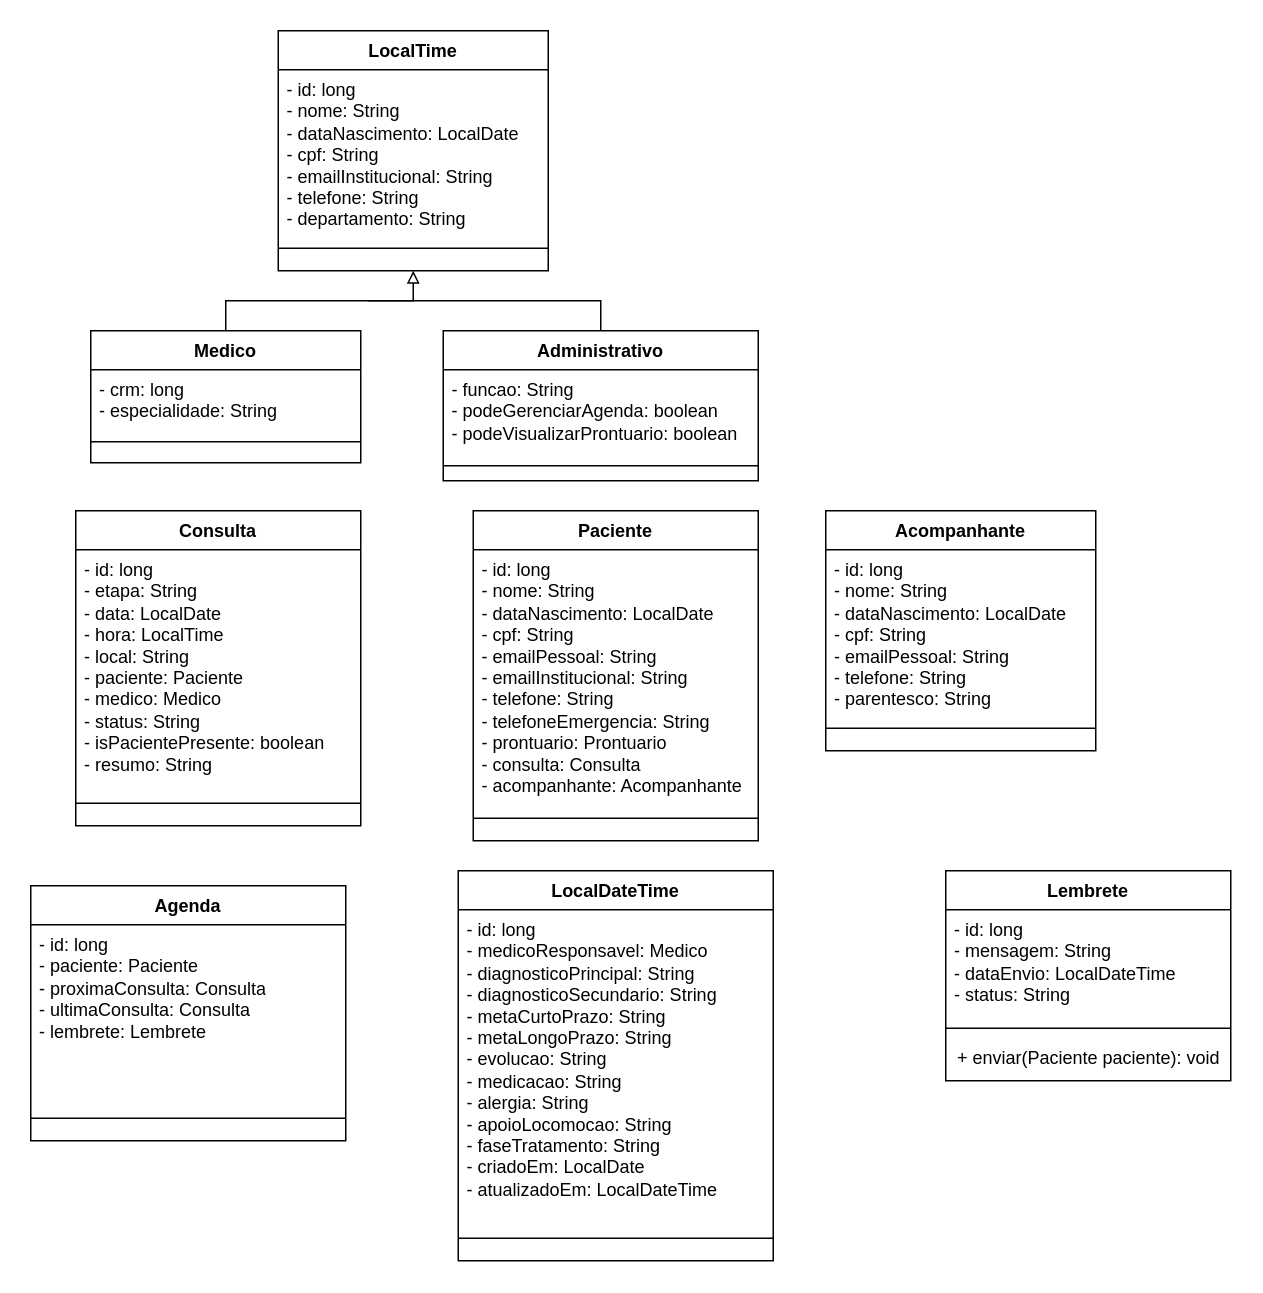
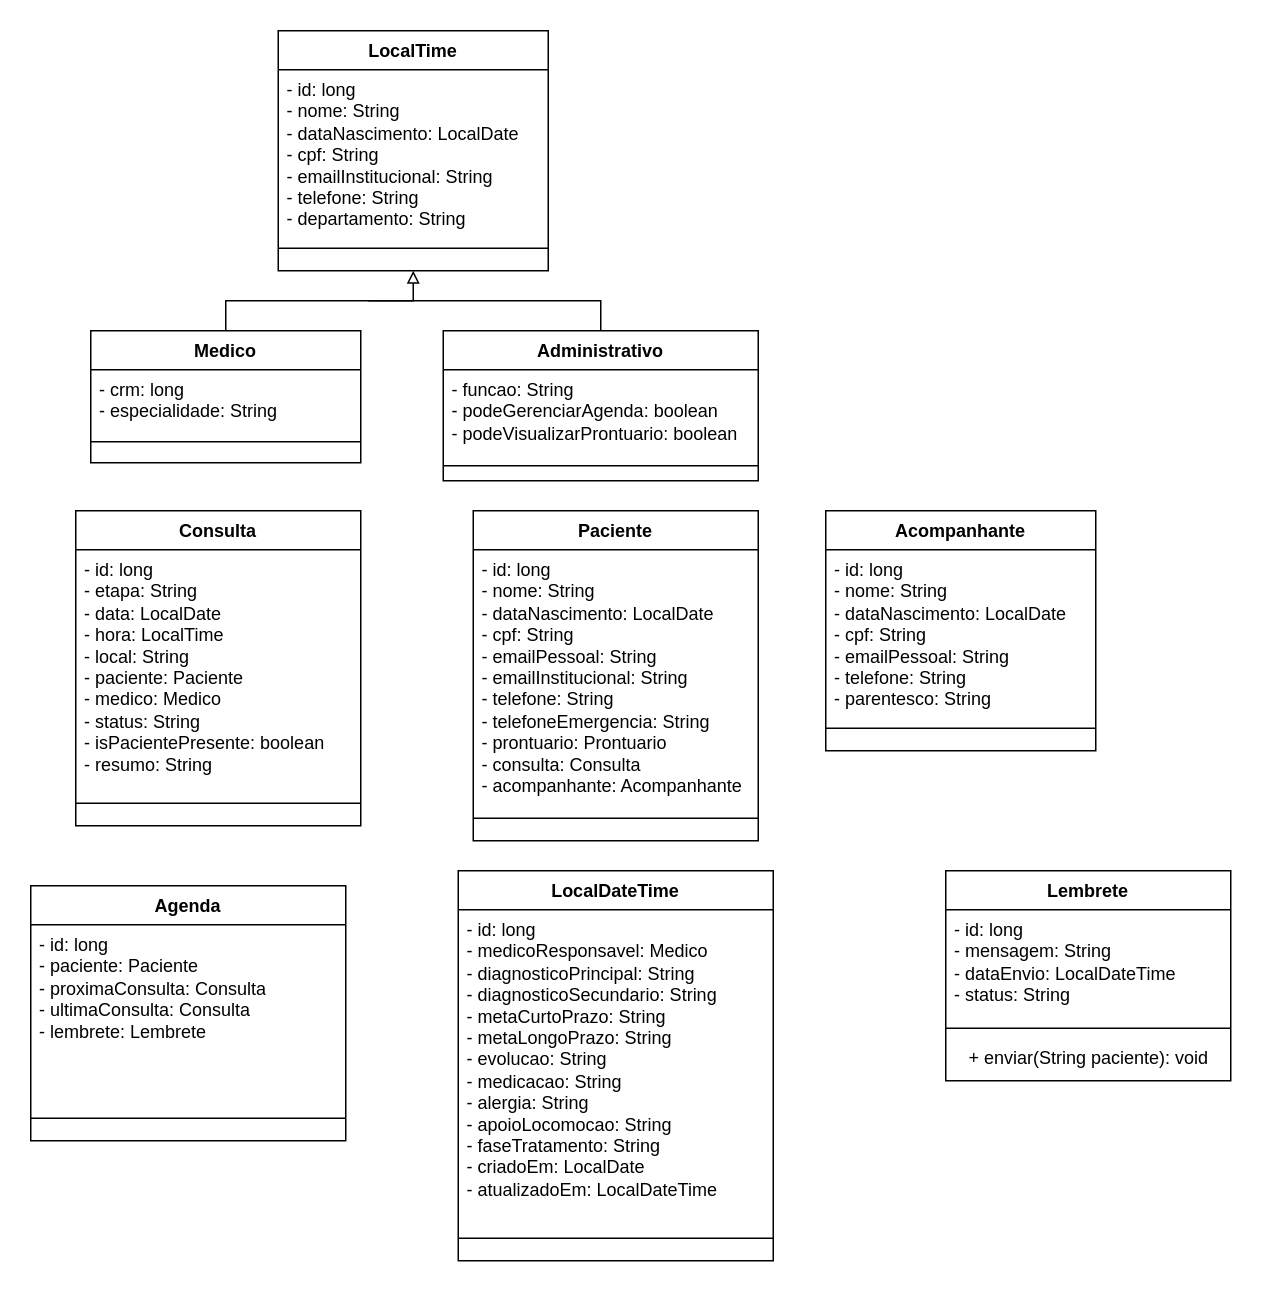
- <mxCell id="28" value="+ enviar(Paciente paciente): void" style="text;html=1;align=center;verticalAlign=middle;resizable=0;points=[];autosize=1;strokeColor=none;fillColor=none;" vertex="1" parent="25"><mxGeometry y="110" width="190" height="30" as="geometry" /></mxCell>
+ <mxCell id="28" value="+ enviar(String paciente): void" style="text;html=1;align=center;verticalAlign=middle;resizable=0;points=[];autosize=1;strokeColor=none;fillColor=none;" vertex="1" parent="25"><mxGeometry y="110" width="190" height="30" as="geometry" /></mxCell>
